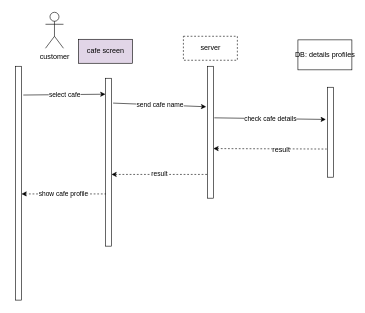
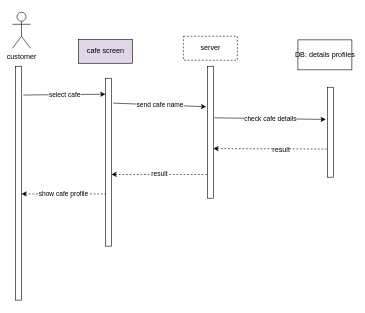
- <mxCell id="2" value="customer" style="shape=umlActor;verticalLabelPosition=bottom;labelBackgroundColor=#ffffff;verticalAlign=top;html=1;outlineConnect=0;" vertex="1" parent="1"><mxGeometry x="75" y="20" width="30" height="60" as="geometry" /></mxCell>
+ <mxCell id="2" value="customer" style="shape=umlActor;verticalLabelPosition=bottom;labelBackgroundColor=#ffffff;verticalAlign=top;html=1;outlineConnect=0;" vertex="1" parent="1"><mxGeometry x="20" y="20" width="30" height="60" as="geometry" /></mxCell>
